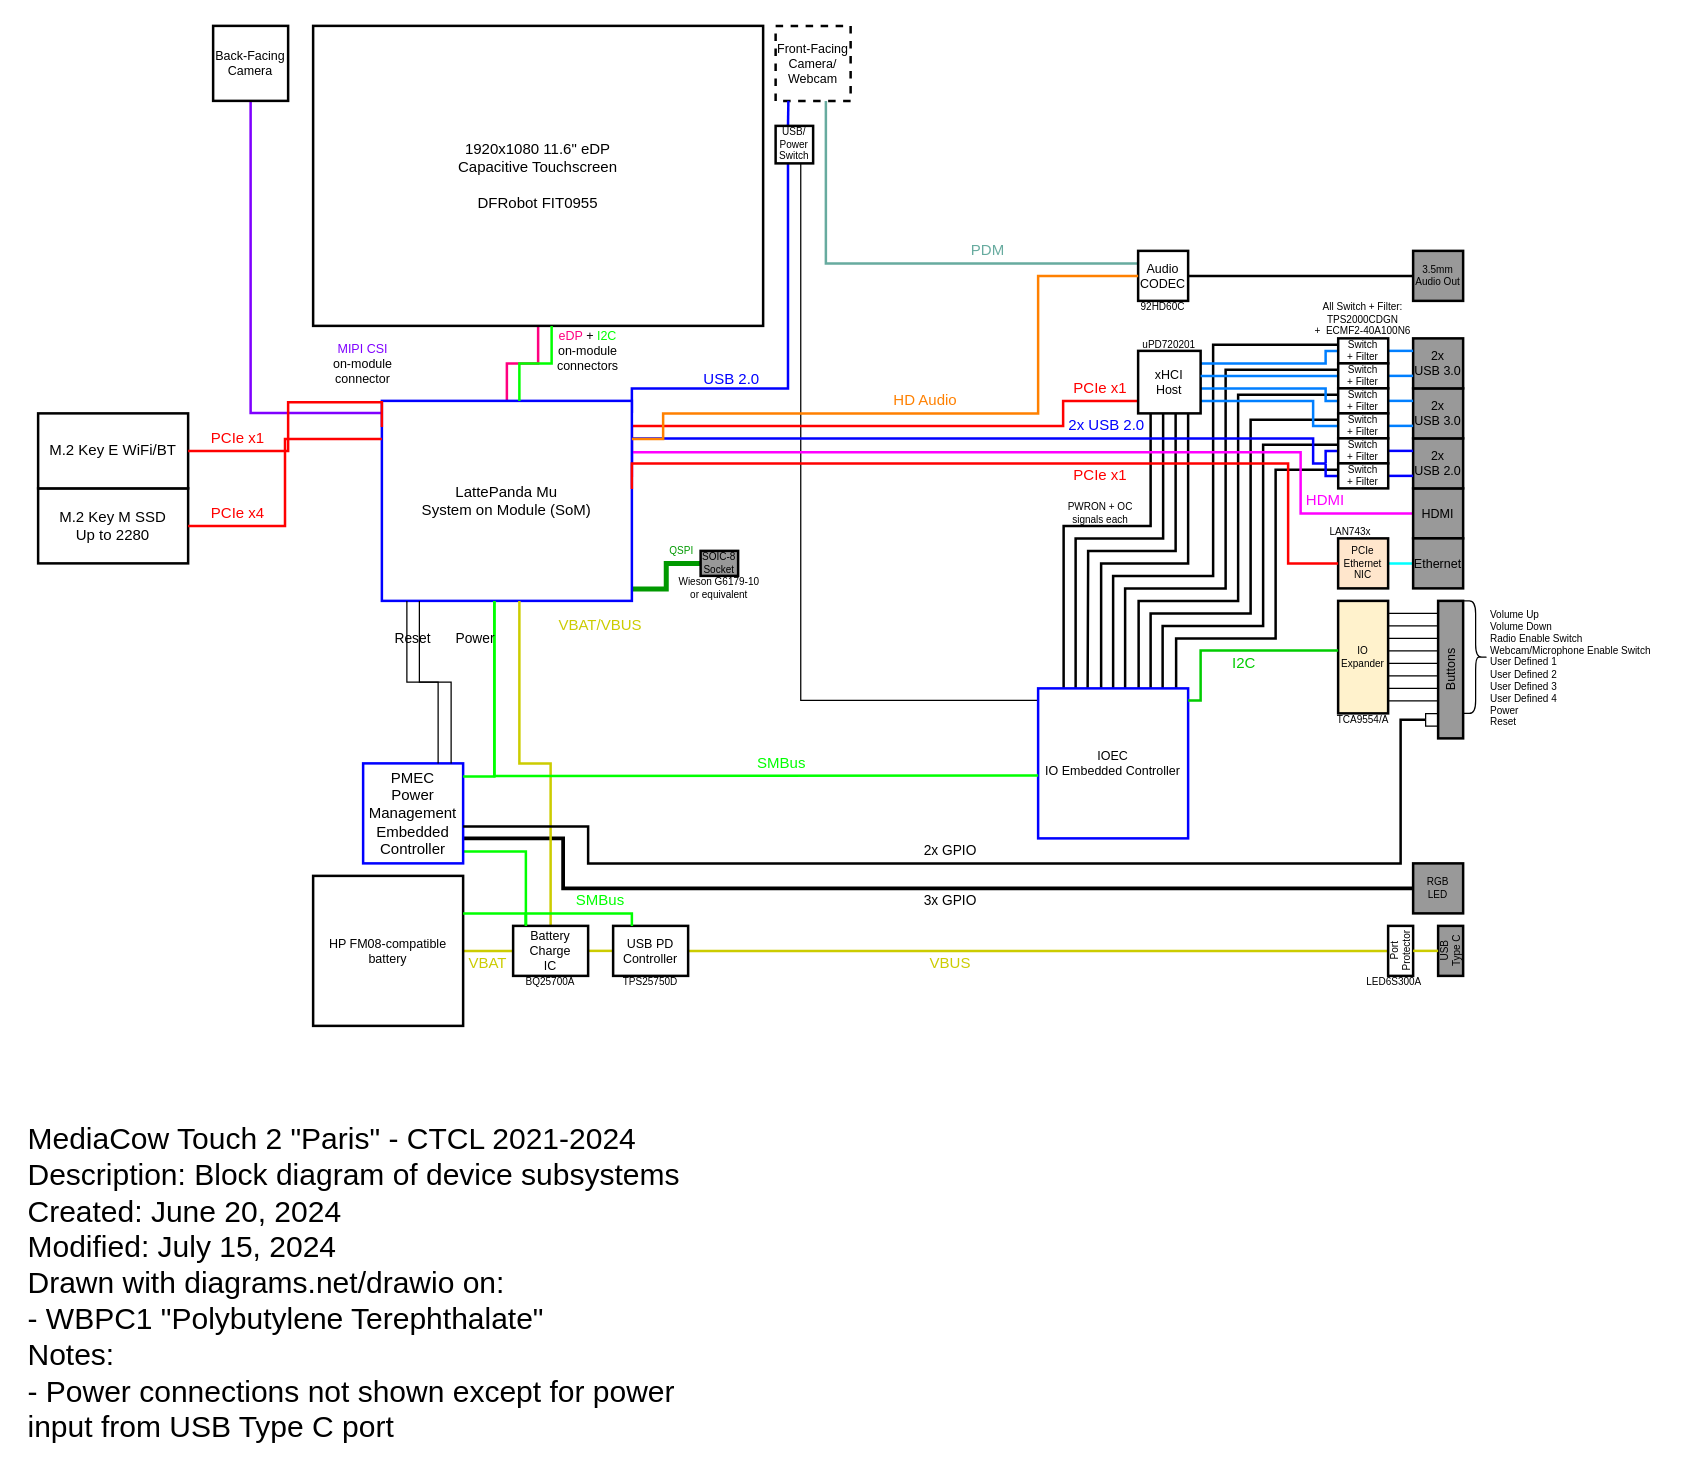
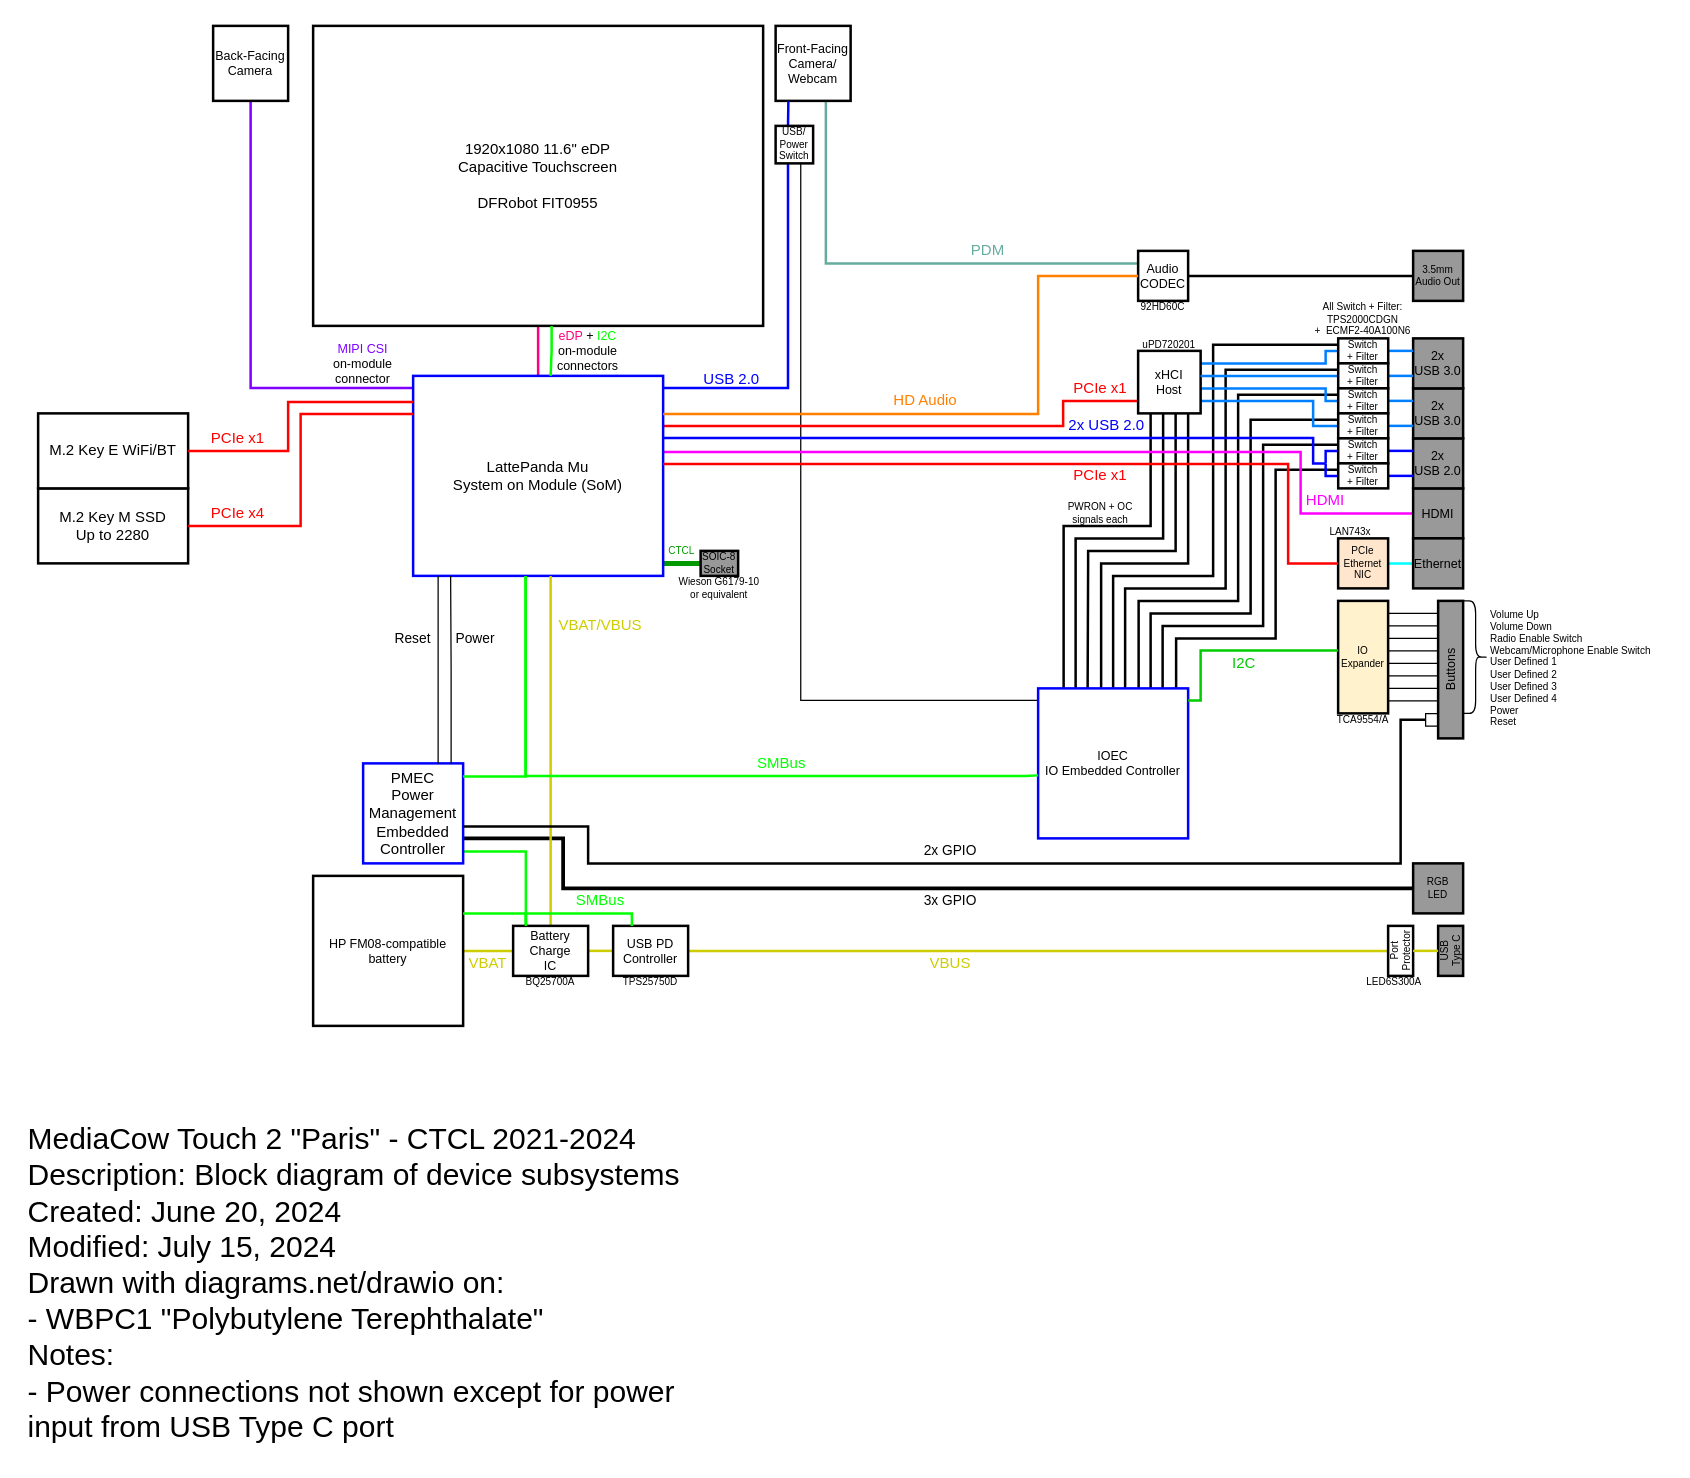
- <mxCell id="48" value="Front-Facing Camera/&lt;br&gt;&lt;span style=&quot;background-color: initial;&quot;&gt;Webcam&lt;/span&gt;" style="rounded=0;whiteSpace=wrap;html=1;fontSize=10;strokeWidth=2;points=[[0,0.17,0,0,0],[0,0.33,0,0,0],[0,0.5,0,0,0],[0,0.67,0,0,0],[0,0.83,0,0,0],[0.17,0,0,0,0],[0.17,1,0,0,0],[0.33,0,0,0,0],[0.33,1,0,0,0],[0.5,0,0,0,0],[0.5,1,0,0,0],[0.67,0,0,0,0],[0.67,1,0,0,0],[0.83,0,0,0,0],[0.83,1,0,0,0],[1,0.17,0,0,0],[1,0.33,0,0,0],[1,0.5,0,0,0],[1,0.67,0,0,0],[1,0.83,0,0,0]];dashed=1;" parent="1" vertex="1"><mxGeometry x="620" y="20" width="60" height="60" as="geometry" /></mxCell>
+ <mxCell id="48" value="Front-Facing Camera/&lt;br&gt;&lt;span style=&quot;background-color: initial;&quot;&gt;Webcam&lt;/span&gt;" style="rounded=0;whiteSpace=wrap;html=1;fontSize=10;strokeWidth=2;points=[[0,0.17,0,0,0],[0,0.33,0,0,0],[0,0.5,0,0,0],[0,0.67,0,0,0],[0,0.83,0,0,0],[0.17,0,0,0,0],[0.17,1,0,0,0],[0.33,0,0,0,0],[0.33,1,0,0,0],[0.5,0,0,0,0],[0.5,1,0,0,0],[0.67,0,0,0,0],[0.67,1,0,0,0],[0.83,0,0,0,0],[0.83,1,0,0,0],[1,0.17,0,0,0],[1,0.33,0,0,0],[1,0.5,0,0,0],[1,0.67,0,0,0],[1,0.83,0,0,0]];" parent="1" vertex="1"><mxGeometry x="620" y="20" width="60" height="60" as="geometry" /></mxCell>
- <mxCell id="20" value="LattePanda Mu&lt;br&gt;System on Module (SoM)" style="rounded=0;whiteSpace=wrap;html=1;strokeWidth=2;points=[[0,0.06,0,0,0],[0,0.13,0,0,0],[0,0.19,0,0,0],[0,0.25,0,0,0],[0,0.31,0,0,0],[0,0.38,0,0,0],[0,0.44,0,0,0],[0,0.5,0,0,0],[0,0.56,0,0,0],[0,0.63,0,0,0],[0,0.69,0,0,0],[0,0.75,0,0,0],[0,0.81,0,0,0],[0,0.88,0,0,0],[0,0.94,0,0,0],[0.05,0,0,0,0],[0.05,1,0,0,0],[0.1,0,0,0,0],[0.1,1,0,0,0],[0.15,0,0,0,0],[0.15,1,0,0,0],[0.2,0,0,0,0],[0.2,1,0,0,0],[0.25,0,0,0,0],[0.25,1,0,0,0],[0.3,0,0,0,0],[0.3,1,0,0,0],[0.35,0,0,0,0],[0.35,1,0,0,0],[0.4,0,0,0,0],[0.4,1,0,0,0],[0.45,0,0,0,0],[0.45,1,0,0,0],[0.5,0,0,0,0],[0.5,1,0,0,0],[0.55,0,0,0,0],[0.55,1,0,0,0],[0.6,0,0,0,0],[0.6,1,0,0,0],[0.65,0,0,0,0],[0.65,1,0,0,0],[0.7,0,0,0,0],[0.7,1,0,0,0],[0.75,0,0,0,0],[0.75,1,0,0,0],[0.8,0,0,0,0],[0.8,1,0,0,0],[0.85,0,0,0,0],[0.85,1,0,0,0],[0.9,0,0,0,0],[0.9,1,0,0,0],[0.95,0,0,0,0],[0.95,1,0,0,0],[1,0.06,0,0,0],[1,0.13,0,0,0],[1,0.19,0,0,0],[1,0.25,0,0,0],[1,0.31,0,0,0],[1,0.38,0,0,0],[1,0.44,0,0,0],[1,0.5,0,0,0],[1,0.56,0,0,0],[1,0.63,0,0,0],[1,0.69,0,0,0],[1,0.75,0,0,0],[1,0.81,0,0,0],[1,0.88,0,0,0],[1,0.94,0,0,0]];strokeColor=#0000FF;" parent="1" vertex="1"><mxGeometry x="305" y="320" width="200" height="160" as="geometry" /></mxCell>
+ <mxCell id="20" value="LattePanda Mu&lt;br&gt;System on Module (SoM)" style="rounded=0;whiteSpace=wrap;html=1;strokeWidth=2;points=[[0,0.06,0,0,0],[0,0.13,0,0,0],[0,0.19,0,0,0],[0,0.25,0,0,0],[0,0.31,0,0,0],[0,0.38,0,0,0],[0,0.44,0,0,0],[0,0.5,0,0,0],[0,0.56,0,0,0],[0,0.63,0,0,0],[0,0.69,0,0,0],[0,0.75,0,0,0],[0,0.81,0,0,0],[0,0.88,0,0,0],[0,0.94,0,0,0],[0.05,0,0,0,0],[0.05,1,0,0,0],[0.1,0,0,0,0],[0.1,1,0,0,0],[0.15,0,0,0,0],[0.15,1,0,0,0],[0.2,0,0,0,0],[0.2,1,0,0,0],[0.25,0,0,0,0],[0.25,1,0,0,0],[0.3,0,0,0,0],[0.3,1,0,0,0],[0.35,0,0,0,0],[0.35,1,0,0,0],[0.4,0,0,0,0],[0.4,1,0,0,0],[0.45,0,0,0,0],[0.45,1,0,0,0],[0.5,0,0,0,0],[0.5,1,0,0,0],[0.55,0,0,0,0],[0.55,1,0,0,0],[0.6,0,0,0,0],[0.6,1,0,0,0],[0.65,0,0,0,0],[0.65,1,0,0,0],[0.7,0,0,0,0],[0.7,1,0,0,0],[0.75,0,0,0,0],[0.75,1,0,0,0],[0.8,0,0,0,0],[0.8,1,0,0,0],[0.85,0,0,0,0],[0.85,1,0,0,0],[0.9,0,0,0,0],[0.9,1,0,0,0],[0.95,0,0,0,0],[0.95,1,0,0,0],[1,0.06,0,0,0],[1,0.13,0,0,0],[1,0.19,0,0,0],[1,0.25,0,0,0],[1,0.31,0,0,0],[1,0.38,0,0,0],[1,0.44,0,0,0],[1,0.5,0,0,0],[1,0.56,0,0,0],[1,0.63,0,0,0],[1,0.69,0,0,0],[1,0.75,0,0,0],[1,0.81,0,0,0],[1,0.88,0,0,0],[1,0.94,0,0,0]];strokeColor=#0000FF;" parent="1" vertex="1"><mxGeometry x="330" y="300" width="200" height="160" as="geometry" /></mxCell>
- <mxCell id="88" value="QSPI" style="text;html=1;align=center;verticalAlign=middle;whiteSpace=wrap;rounded=0;fontColor=#009900;fontSize=8;" parent="1" vertex="1"><mxGeometry x="530" y="430" width="30" height="20" as="geometry" /></mxCell>
+ <mxCell id="88" value="CTCL" style="text;html=1;align=center;verticalAlign=middle;whiteSpace=wrap;rounded=0;fontColor=#009900;fontSize=8;" parent="1" vertex="1"><mxGeometry x="530" y="430" width="30" height="20" as="geometry" /></mxCell>
